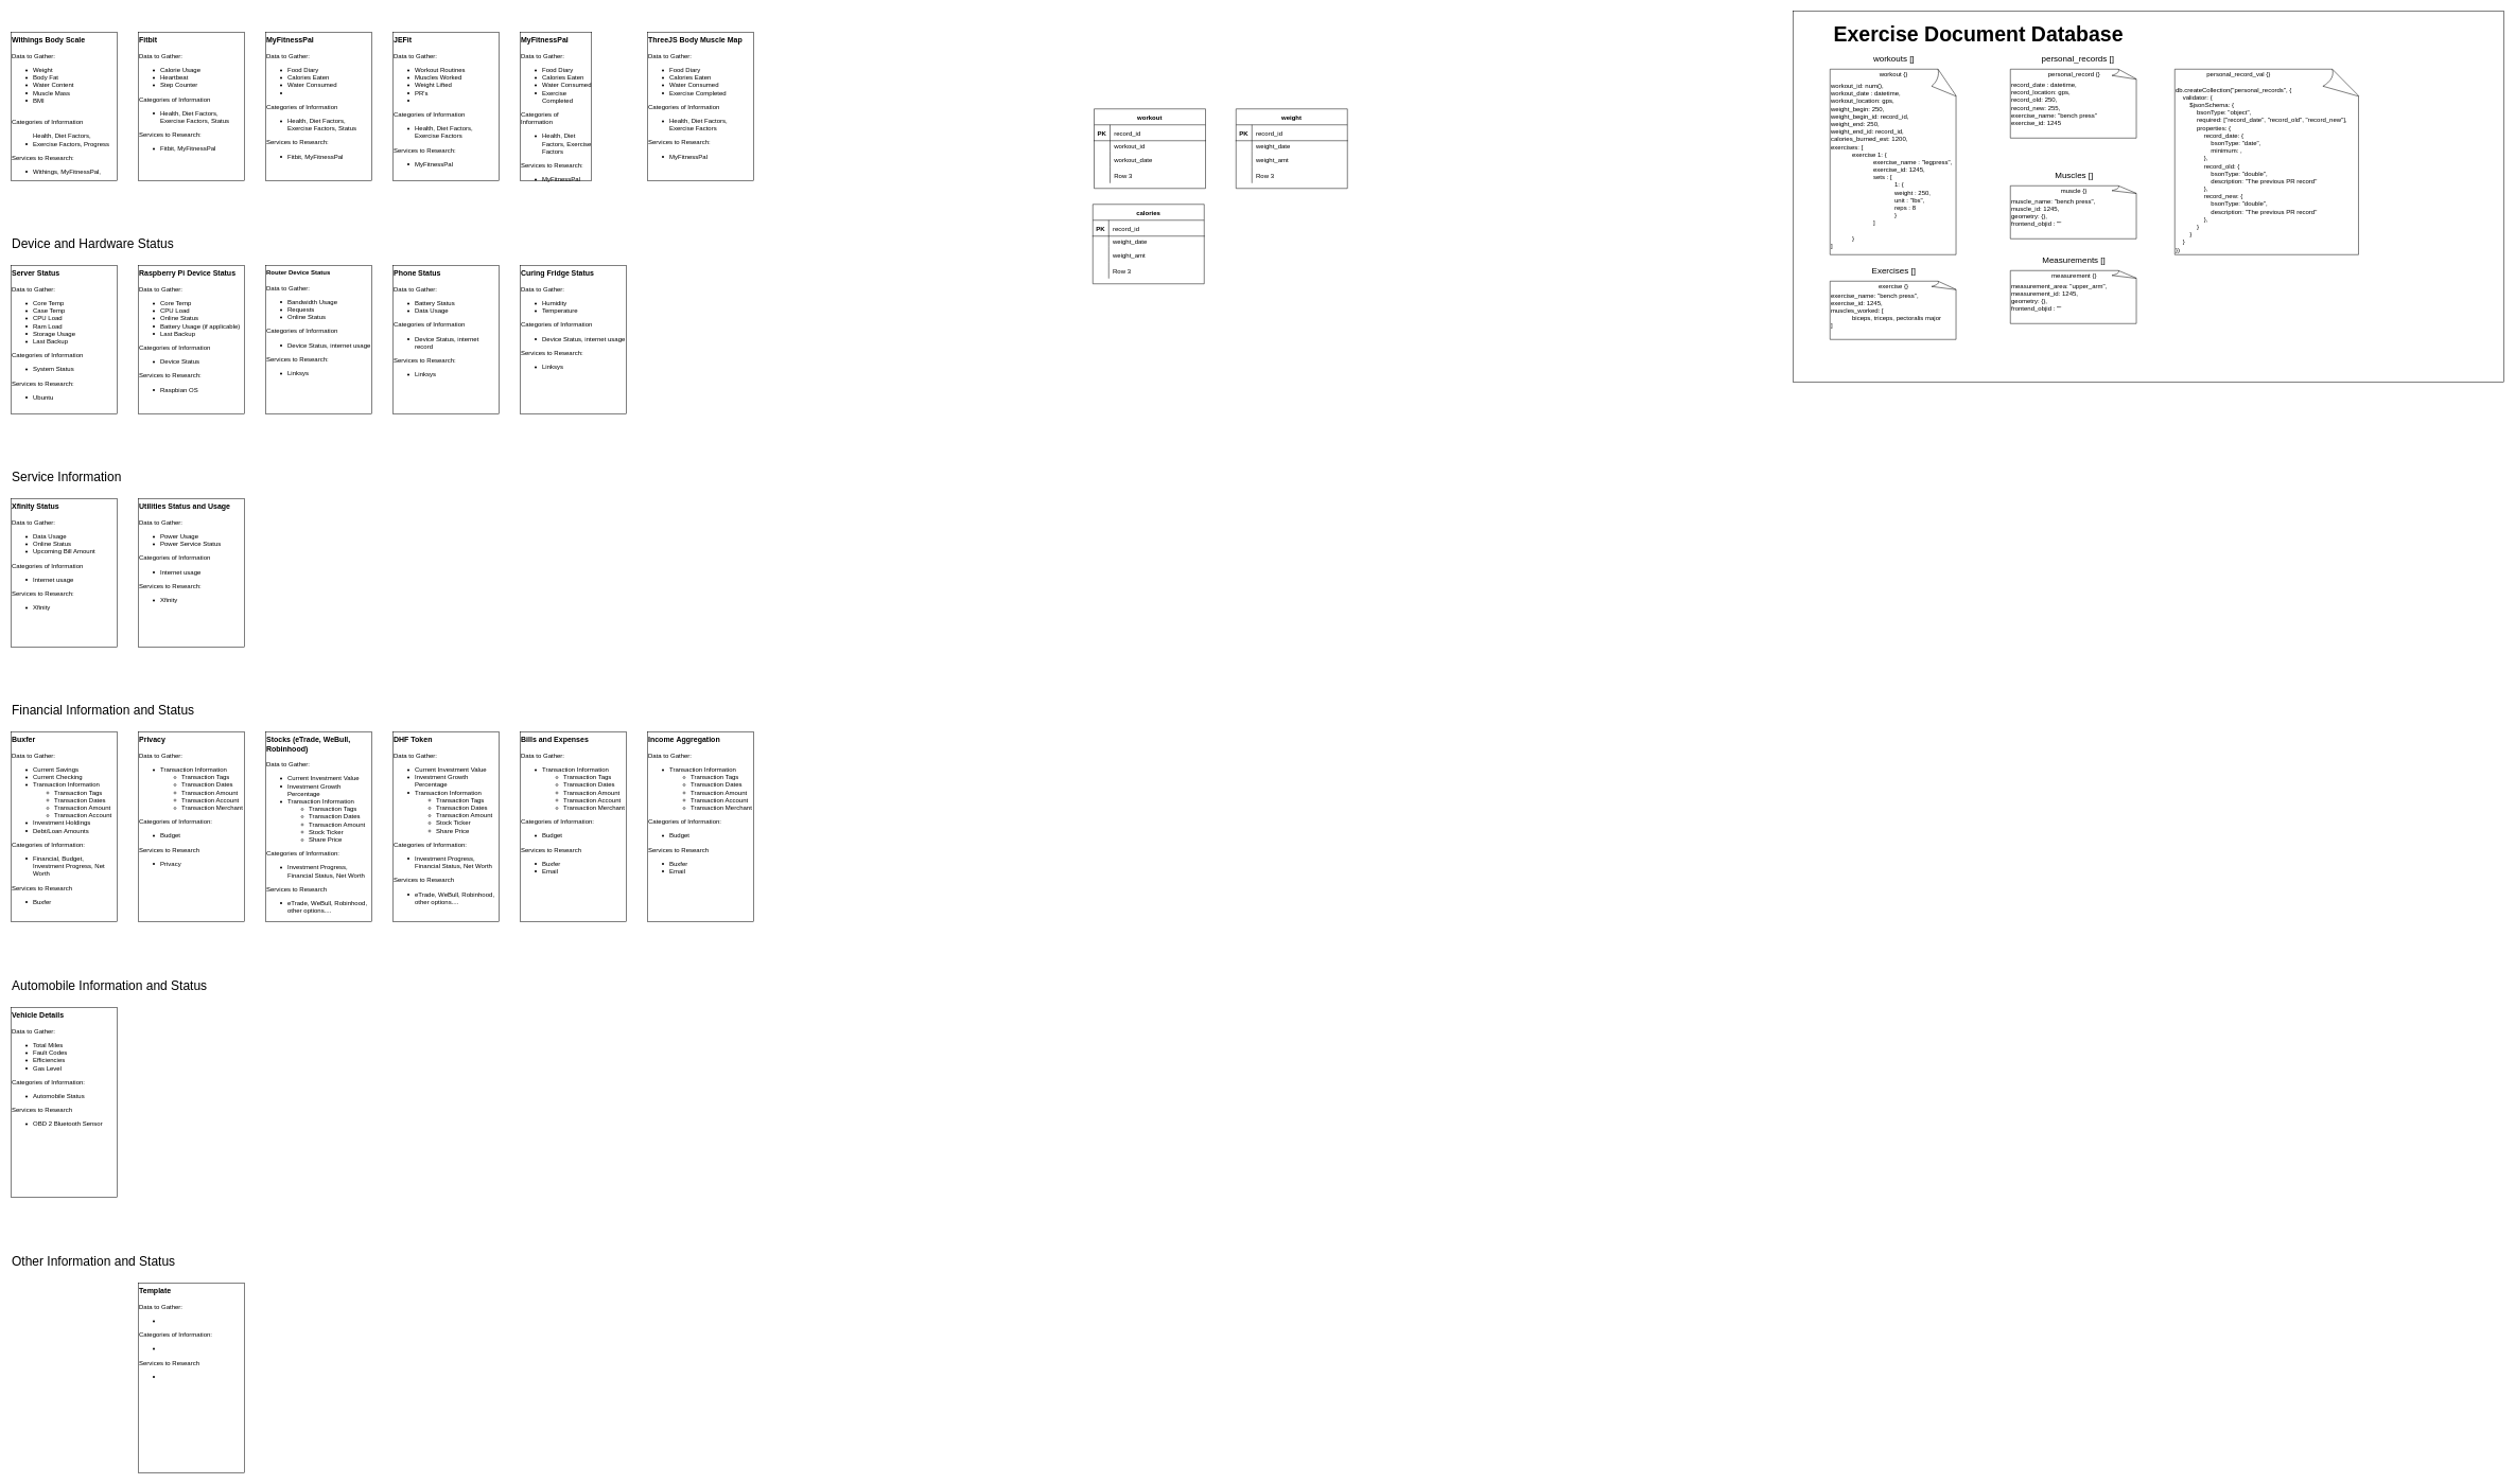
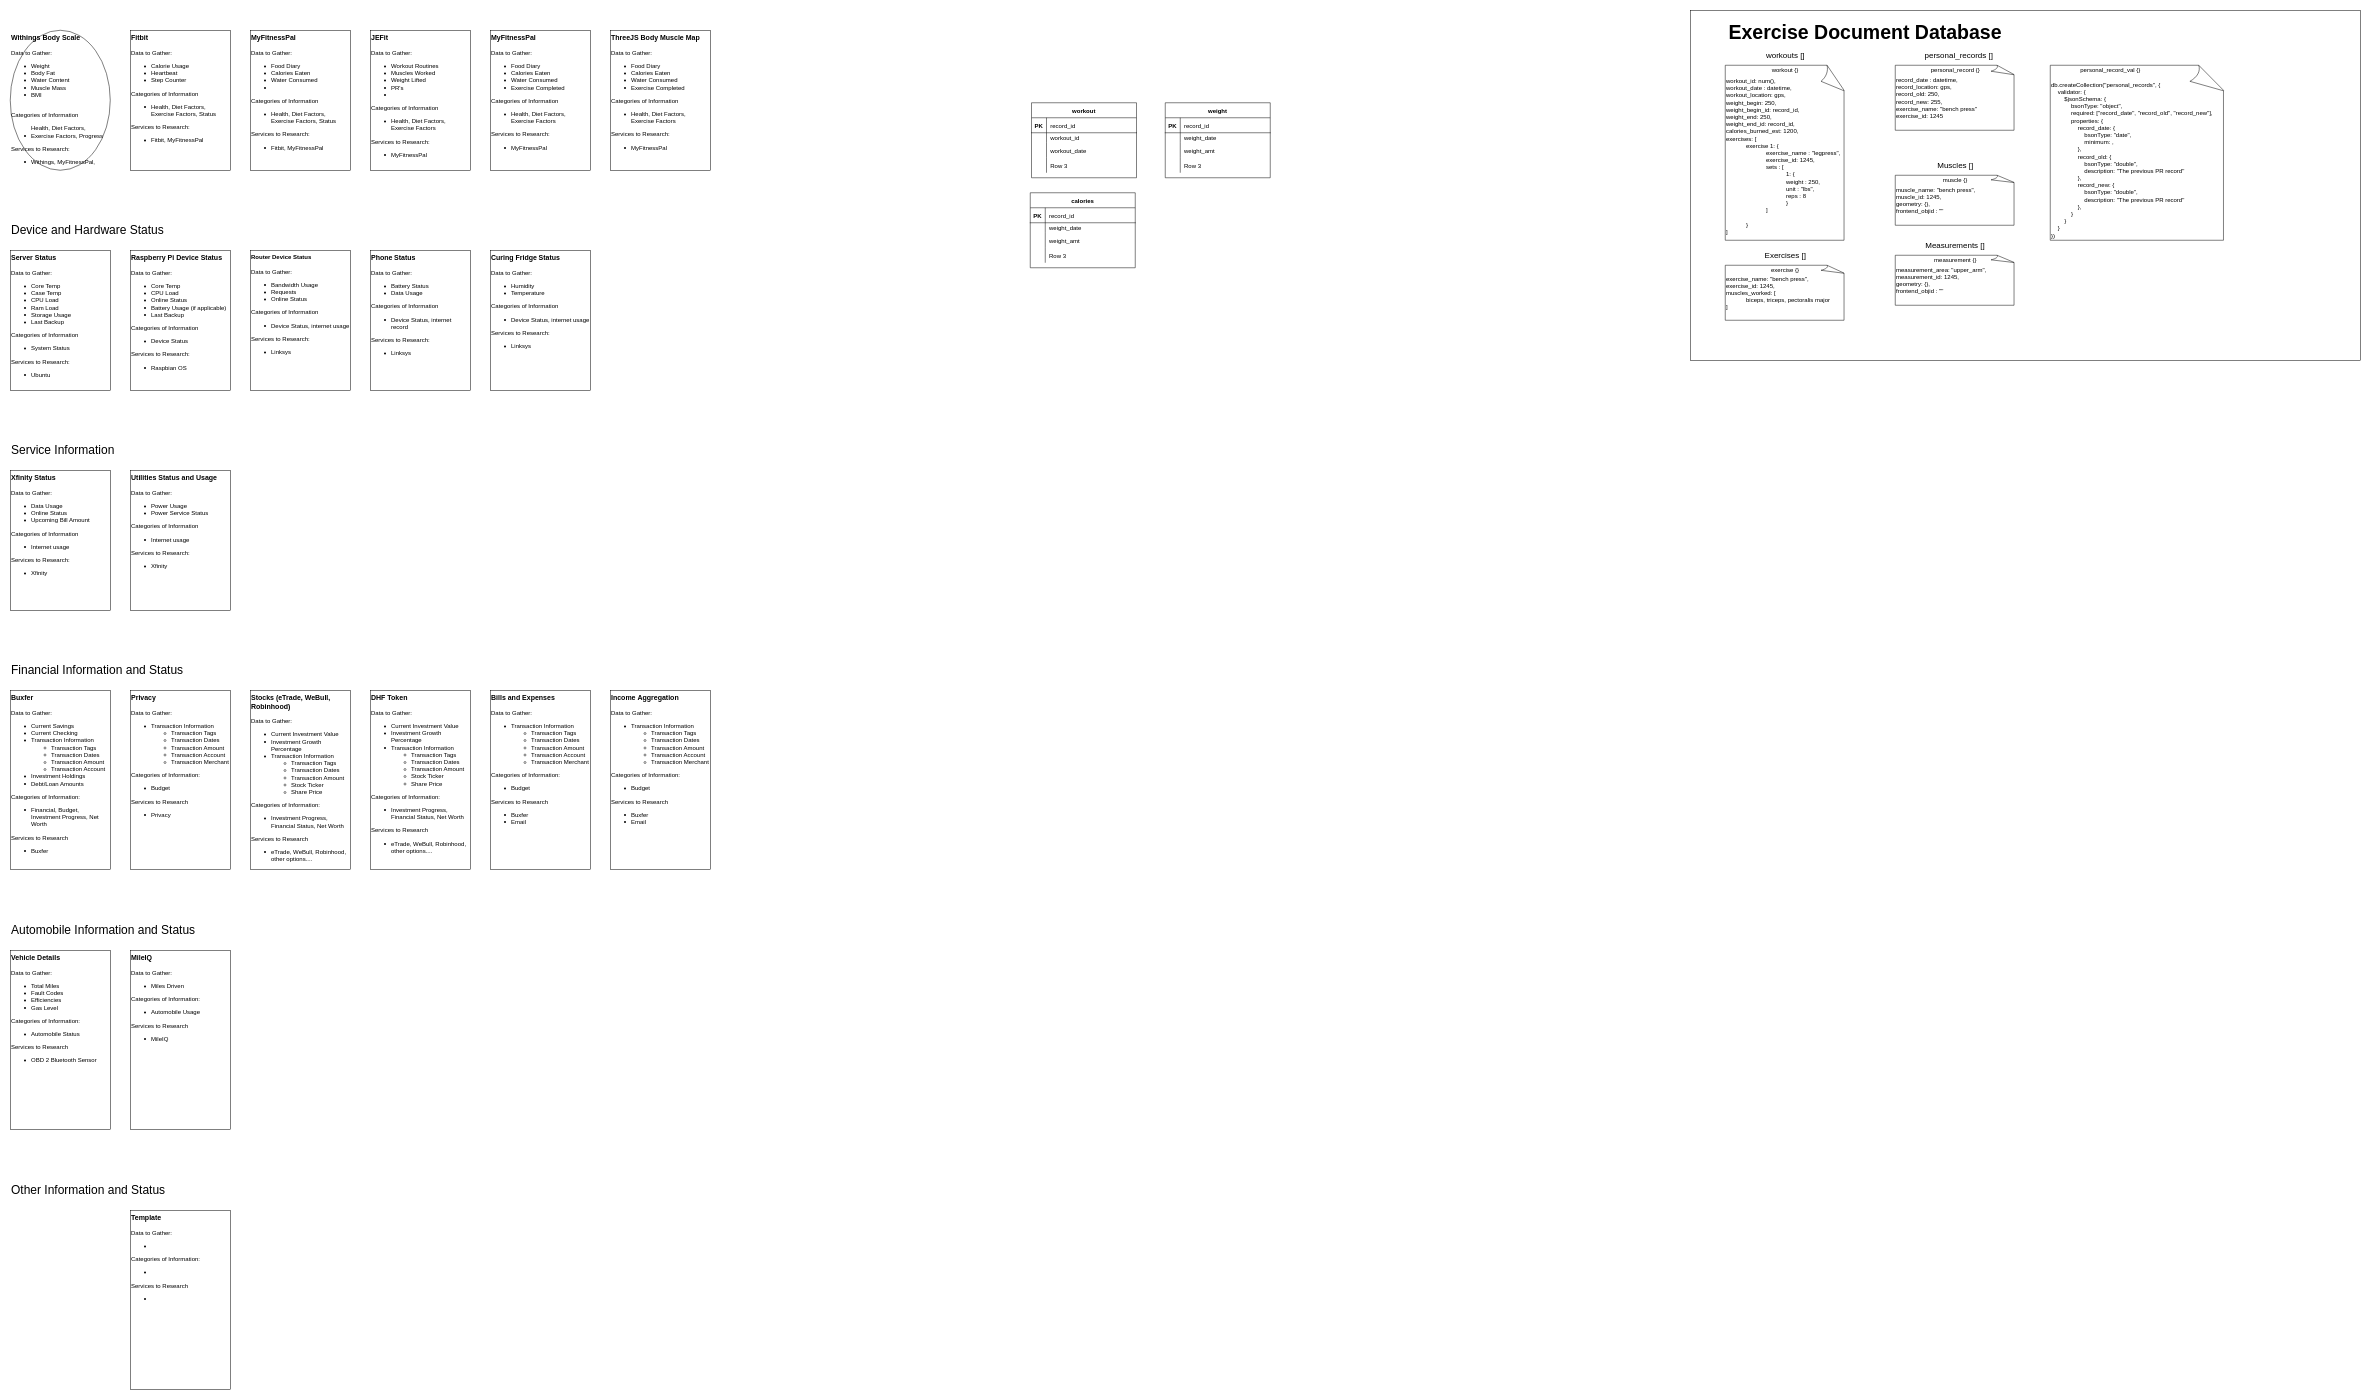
- <mxCell id="3" value="&lt;font&gt;&lt;b&gt;&lt;font style=&quot;font-size: 14px&quot;&gt;Withings Body Scale&lt;/font&gt;&lt;/b&gt;&lt;br&gt;&lt;br&gt;Data to Gather:&lt;br&gt;&lt;ul style=&quot;font-size: 12px&quot;&gt;&lt;li&gt;&lt;font style=&quot;font-size: 12px&quot;&gt;Weight&lt;/font&gt;&lt;/li&gt;&lt;li&gt;Body Fat&lt;/li&gt;&lt;li&gt;Water Content&lt;/li&gt;&lt;li&gt;Muscle Mass&lt;/li&gt;&lt;li&gt;BMI&lt;/li&gt;&lt;/ul&gt;&lt;div style=&quot;font-size: 12px&quot;&gt;&lt;br&gt;&lt;/div&gt;Categories&lt;span style=&quot;font-size: 12px&quot;&gt;&amp;nbsp;of Information&lt;/span&gt;&lt;br&gt;&lt;div style=&quot;font-size: 12px&quot;&gt;&lt;ul&gt;&lt;li&gt;&lt;font style=&quot;font-size: 12px&quot;&gt;&lt;div&gt;Health, Diet Factors, Exercise Factors, Progress&lt;/div&gt;&lt;/font&gt;&lt;/li&gt;&lt;/ul&gt;&lt;div&gt;Services to Research:&lt;/div&gt;&lt;/div&gt;&lt;div style=&quot;font-size: 12px&quot;&gt;&lt;ul&gt;&lt;li&gt;&lt;font style=&quot;font-size: 12px&quot;&gt;&lt;div&gt;Withings, MyFitnessPal,&amp;nbsp;&lt;/div&gt;&lt;/font&gt;&lt;/li&gt;&lt;/ul&gt;&lt;/div&gt;&lt;/font&gt;" style="rounded=0;whiteSpace=wrap;html=1;align=left;verticalAlign=top;" parent="1" vertex="1"><mxGeometry x="20" y="60" width="200" height="280" as="geometry" /></mxCell>
+ <mxCell id="3" value="&lt;font&gt;&lt;b&gt;&lt;font style=&quot;font-size: 14px&quot;&gt;Withings Body Scale&lt;/font&gt;&lt;/b&gt;&lt;br&gt;&lt;br&gt;Data to Gather:&lt;br&gt;&lt;ul style=&quot;font-size: 12px&quot;&gt;&lt;li&gt;&lt;font style=&quot;font-size: 12px&quot;&gt;Weight&lt;/font&gt;&lt;/li&gt;&lt;li&gt;Body Fat&lt;/li&gt;&lt;li&gt;Water Content&lt;/li&gt;&lt;li&gt;Muscle Mass&lt;/li&gt;&lt;li&gt;BMI&lt;/li&gt;&lt;/ul&gt;&lt;div style=&quot;font-size: 12px&quot;&gt;&lt;br&gt;&lt;/div&gt;Categories&lt;span style=&quot;font-size: 12px&quot;&gt;&amp;nbsp;of Information&lt;/span&gt;&lt;br&gt;&lt;div style=&quot;font-size: 12px&quot;&gt;&lt;ul&gt;&lt;li&gt;&lt;font style=&quot;font-size: 12px&quot;&gt;&lt;div&gt;Health, Diet Factors, Exercise Factors, Progress&lt;/div&gt;&lt;/font&gt;&lt;/li&gt;&lt;/ul&gt;&lt;div&gt;Services to Research:&lt;/div&gt;&lt;/div&gt;&lt;div style=&quot;font-size: 12px&quot;&gt;&lt;ul&gt;&lt;li&gt;&lt;font style=&quot;font-size: 12px&quot;&gt;&lt;div&gt;Withings, MyFitnessPal,&amp;nbsp;&lt;/div&gt;&lt;/font&gt;&lt;/li&gt;&lt;/ul&gt;&lt;/div&gt;&lt;/font&gt;" style="ellipse;whiteSpace=wrap;html=1;align=left;verticalAlign=top;" parent="1" vertex="1"><mxGeometry x="20" y="60" width="200" height="280" as="geometry" /></mxCell>
- <mxCell id="54" value="&lt;span style=&quot;font-size: 14px&quot;&gt;&lt;b&gt;MyFitnessPal&lt;br&gt;&lt;/b&gt;&lt;/span&gt;&lt;br&gt;Data to Gather:&lt;br&gt;&lt;ul&gt;&lt;li&gt;Food Diary&lt;/li&gt;&lt;li&gt;Calories Eaten&lt;/li&gt;&lt;li&gt;Water Consumed&lt;/li&gt;&lt;li&gt;Exercise Completed&lt;/li&gt;&lt;/ul&gt;&lt;div&gt;Categories of Information&lt;/div&gt;&lt;div&gt;&lt;ul&gt;&lt;li&gt;Health, Diet Factors, Exercise Factors&lt;/li&gt;&lt;/ul&gt;&lt;div&gt;Services to Research:&lt;/div&gt;&lt;/div&gt;&lt;div&gt;&lt;ul&gt;&lt;li&gt;MyFitnessPal&lt;/li&gt;&lt;/ul&gt;&lt;/div&gt;" style="rounded=0;whiteSpace=wrap;html=1;align=left;verticalAlign=top;" parent="1" vertex="1"><mxGeometry x="980" y="60" width="135" height="280" as="geometry" /></mxCell>
+ <mxCell id="54" value="&lt;span style=&quot;font-size: 14px&quot;&gt;&lt;b&gt;MyFitnessPal&lt;br&gt;&lt;/b&gt;&lt;/span&gt;&lt;br&gt;Data to Gather:&lt;br&gt;&lt;ul&gt;&lt;li&gt;Food Diary&lt;/li&gt;&lt;li&gt;Calories Eaten&lt;/li&gt;&lt;li&gt;Water Consumed&lt;/li&gt;&lt;li&gt;Exercise Completed&lt;/li&gt;&lt;/ul&gt;&lt;div&gt;Categories of Information&lt;/div&gt;&lt;div&gt;&lt;ul&gt;&lt;li&gt;Health, Diet Factors, Exercise Factors&lt;/li&gt;&lt;/ul&gt;&lt;div&gt;Services to Research:&lt;/div&gt;&lt;/div&gt;&lt;div&gt;&lt;ul&gt;&lt;li&gt;MyFitnessPal&lt;/li&gt;&lt;/ul&gt;&lt;/div&gt;" style="rounded=0;whiteSpace=wrap;html=1;align=left;verticalAlign=top;" parent="1" vertex="1"><mxGeometry x="980" y="60" width="200" height="280" as="geometry" /></mxCell>
+ <mxCell id="34" value="&lt;b&gt;&lt;font style=&quot;font-size: 14px&quot;&gt;MileIQ&lt;/font&gt;&lt;br&gt;&lt;/b&gt;&lt;br&gt;Data to Gather:&lt;br&gt;&lt;ul&gt;&lt;li&gt;Miles Driven&lt;/li&gt;&lt;/ul&gt;&lt;div&gt;Categories of Information:&lt;/div&gt;&lt;div&gt;&lt;ul&gt;&lt;li&gt;Automobile Usage&lt;/li&gt;&lt;/ul&gt;&lt;div&gt;Services to Research&lt;/div&gt;&lt;/div&gt;&lt;div&gt;&lt;ul&gt;&lt;li&gt;MileIQ&lt;/li&gt;&lt;/ul&gt;&lt;/div&gt;" style="rounded=0;whiteSpace=wrap;html=1;align=left;verticalAlign=top;" parent="1" vertex="1"><mxGeometry x="260" y="1900" width="200" height="358" as="geometry" /></mxCell>
